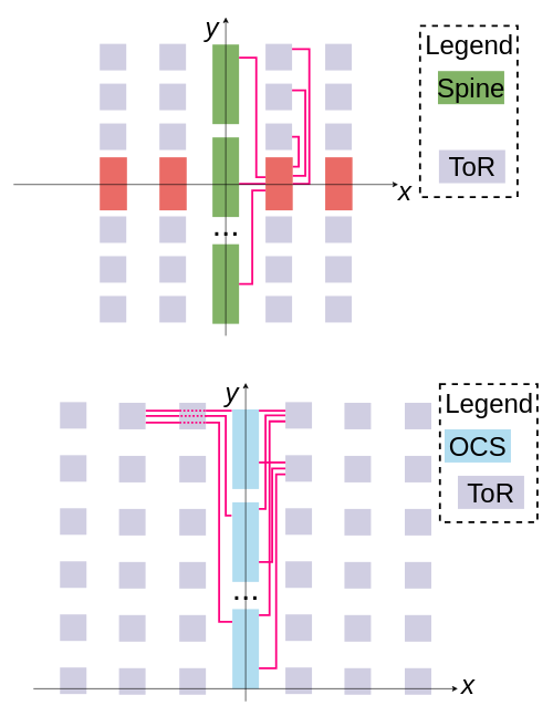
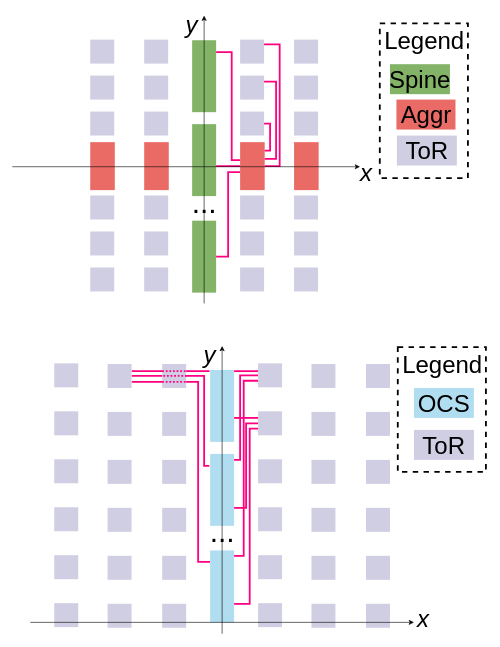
- <mxCell id="70" value="&lt;span style=&quot;font-size: 40px&quot;&gt;Spine&lt;/span&gt;" style="rounded=0;whiteSpace=wrap;html=1;fillColor=#82B366;strokeColor=none;" parent="1" vertex="1"><mxGeometry x="660" y="106" width="100" height="50" as="geometry" /></mxCell>
+ <mxCell id="70" value="&lt;span style=&quot;font-size: 40px&quot;&gt;Spine&lt;/span&gt;" style="rounded=0;whiteSpace=wrap;html=1;fillColor=#82B366;strokeColor=none;" parent="1" vertex="1"><mxGeometry x="650" y="106" width="100" height="50" as="geometry" /></mxCell>
+ <mxCell id="9" value="&lt;font style=&quot;font-size: 40px&quot;&gt;Aggr&lt;/font&gt;" style="rounded=0;whiteSpace=wrap;html=1;fillColor=#EA6B66;strokeColor=none;" parent="1" vertex="1"><mxGeometry x="660.75" y="165" width="98.5" height="50" as="geometry" /></mxCell>
- <mxCell id="55" value="&lt;font style=&quot;font-size: 40px&quot;&gt;OCS&lt;/font&gt;" style="rounded=0;whiteSpace=wrap;html=1;fillColor=#b1ddf0;strokeColor=none;" parent="1" vertex="1"><mxGeometry x="670" y="646" width="100" height="50" as="geometry" /></mxCell>
+ <mxCell id="55" value="&lt;font style=&quot;font-size: 40px&quot;&gt;OCS&lt;/font&gt;" style="rounded=0;whiteSpace=wrap;html=1;fillColor=#b1ddf0;strokeColor=none;" parent="1" vertex="1"><mxGeometry x="690" y="646" width="100" height="50" as="geometry" /></mxCell>
